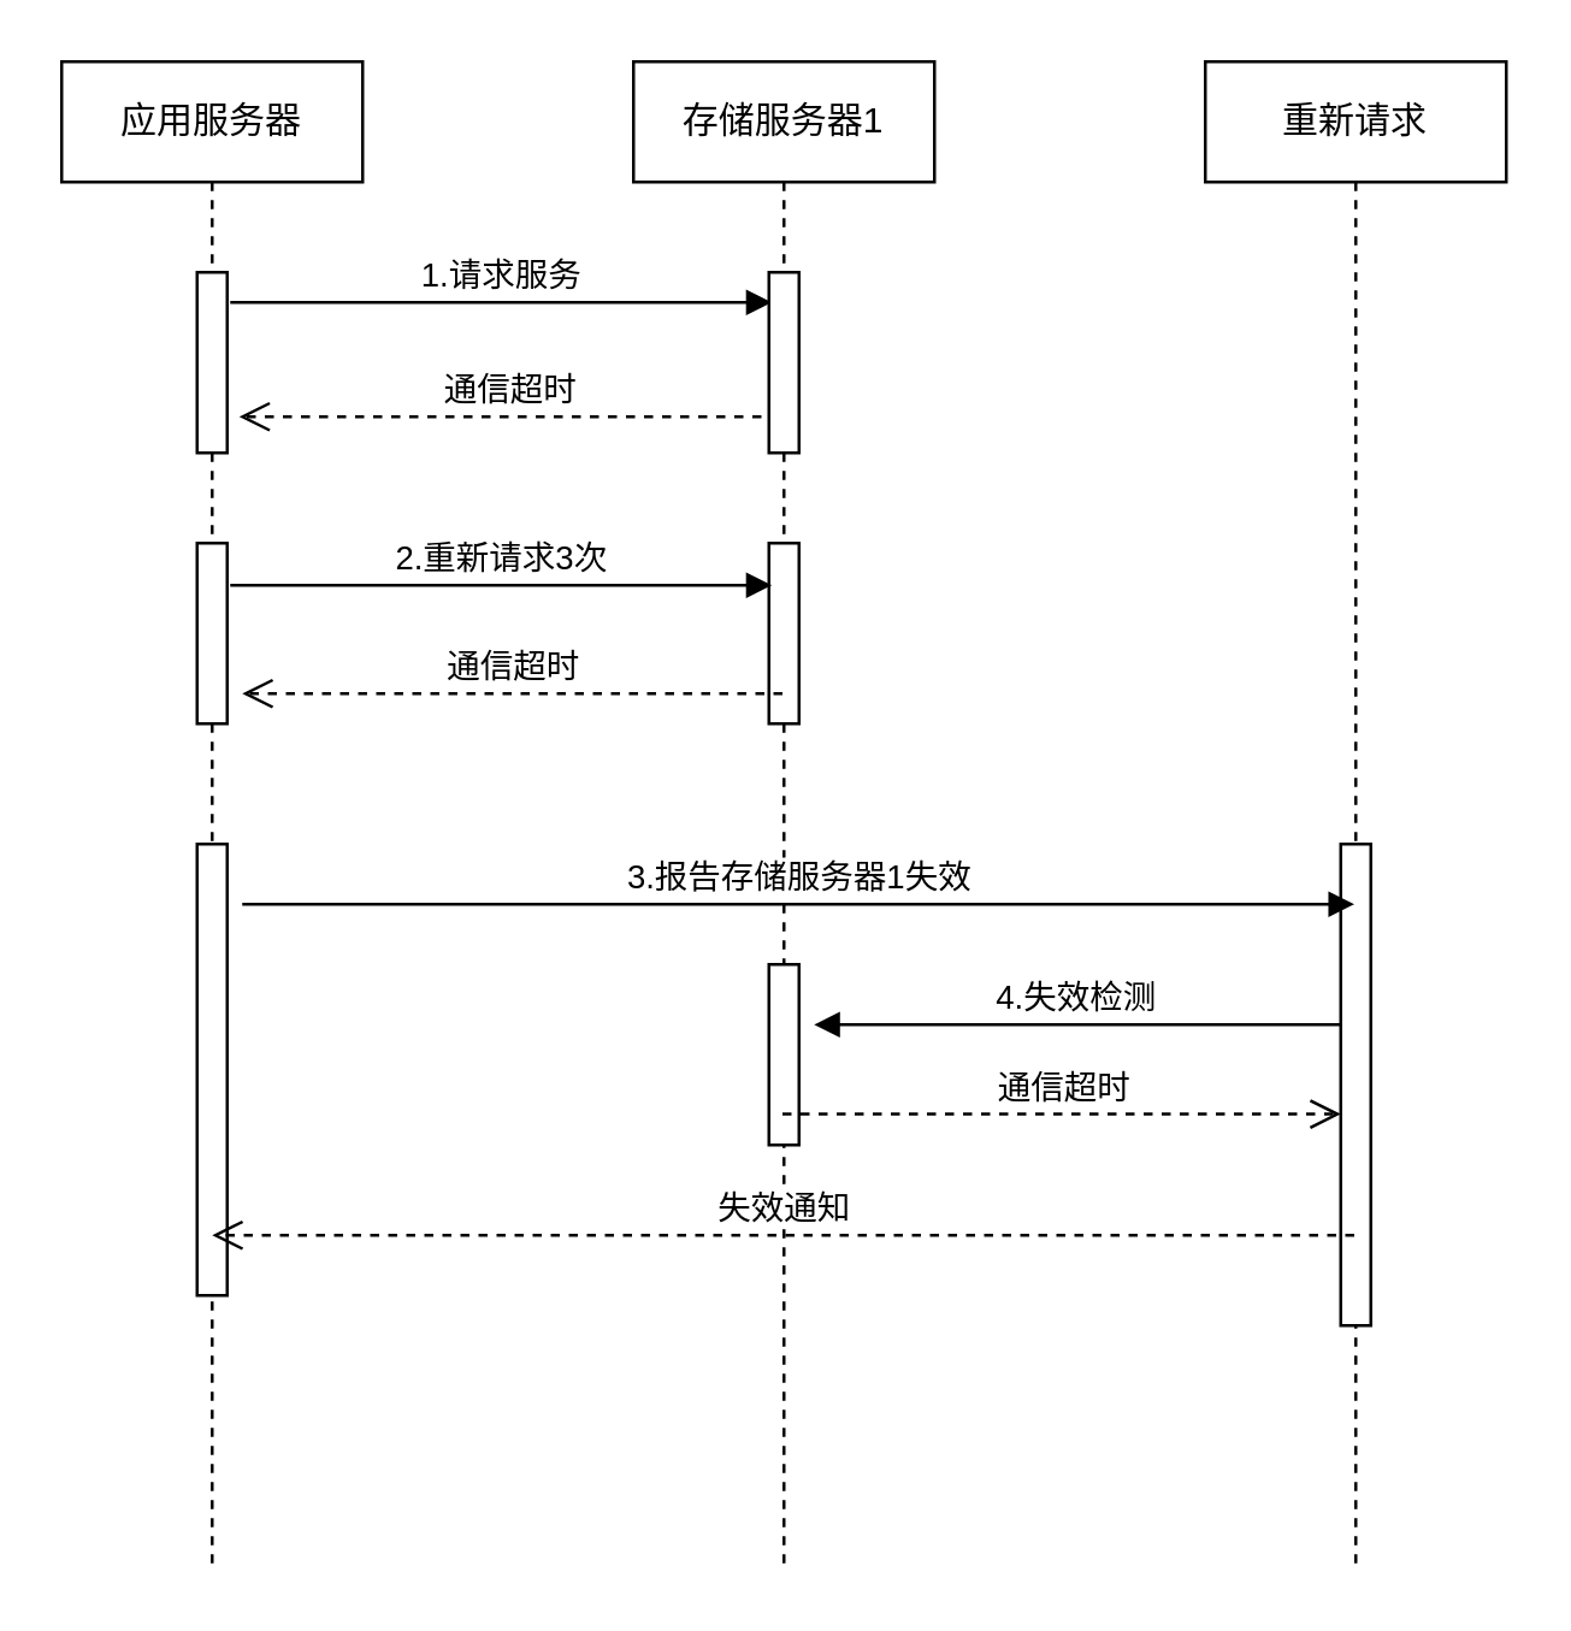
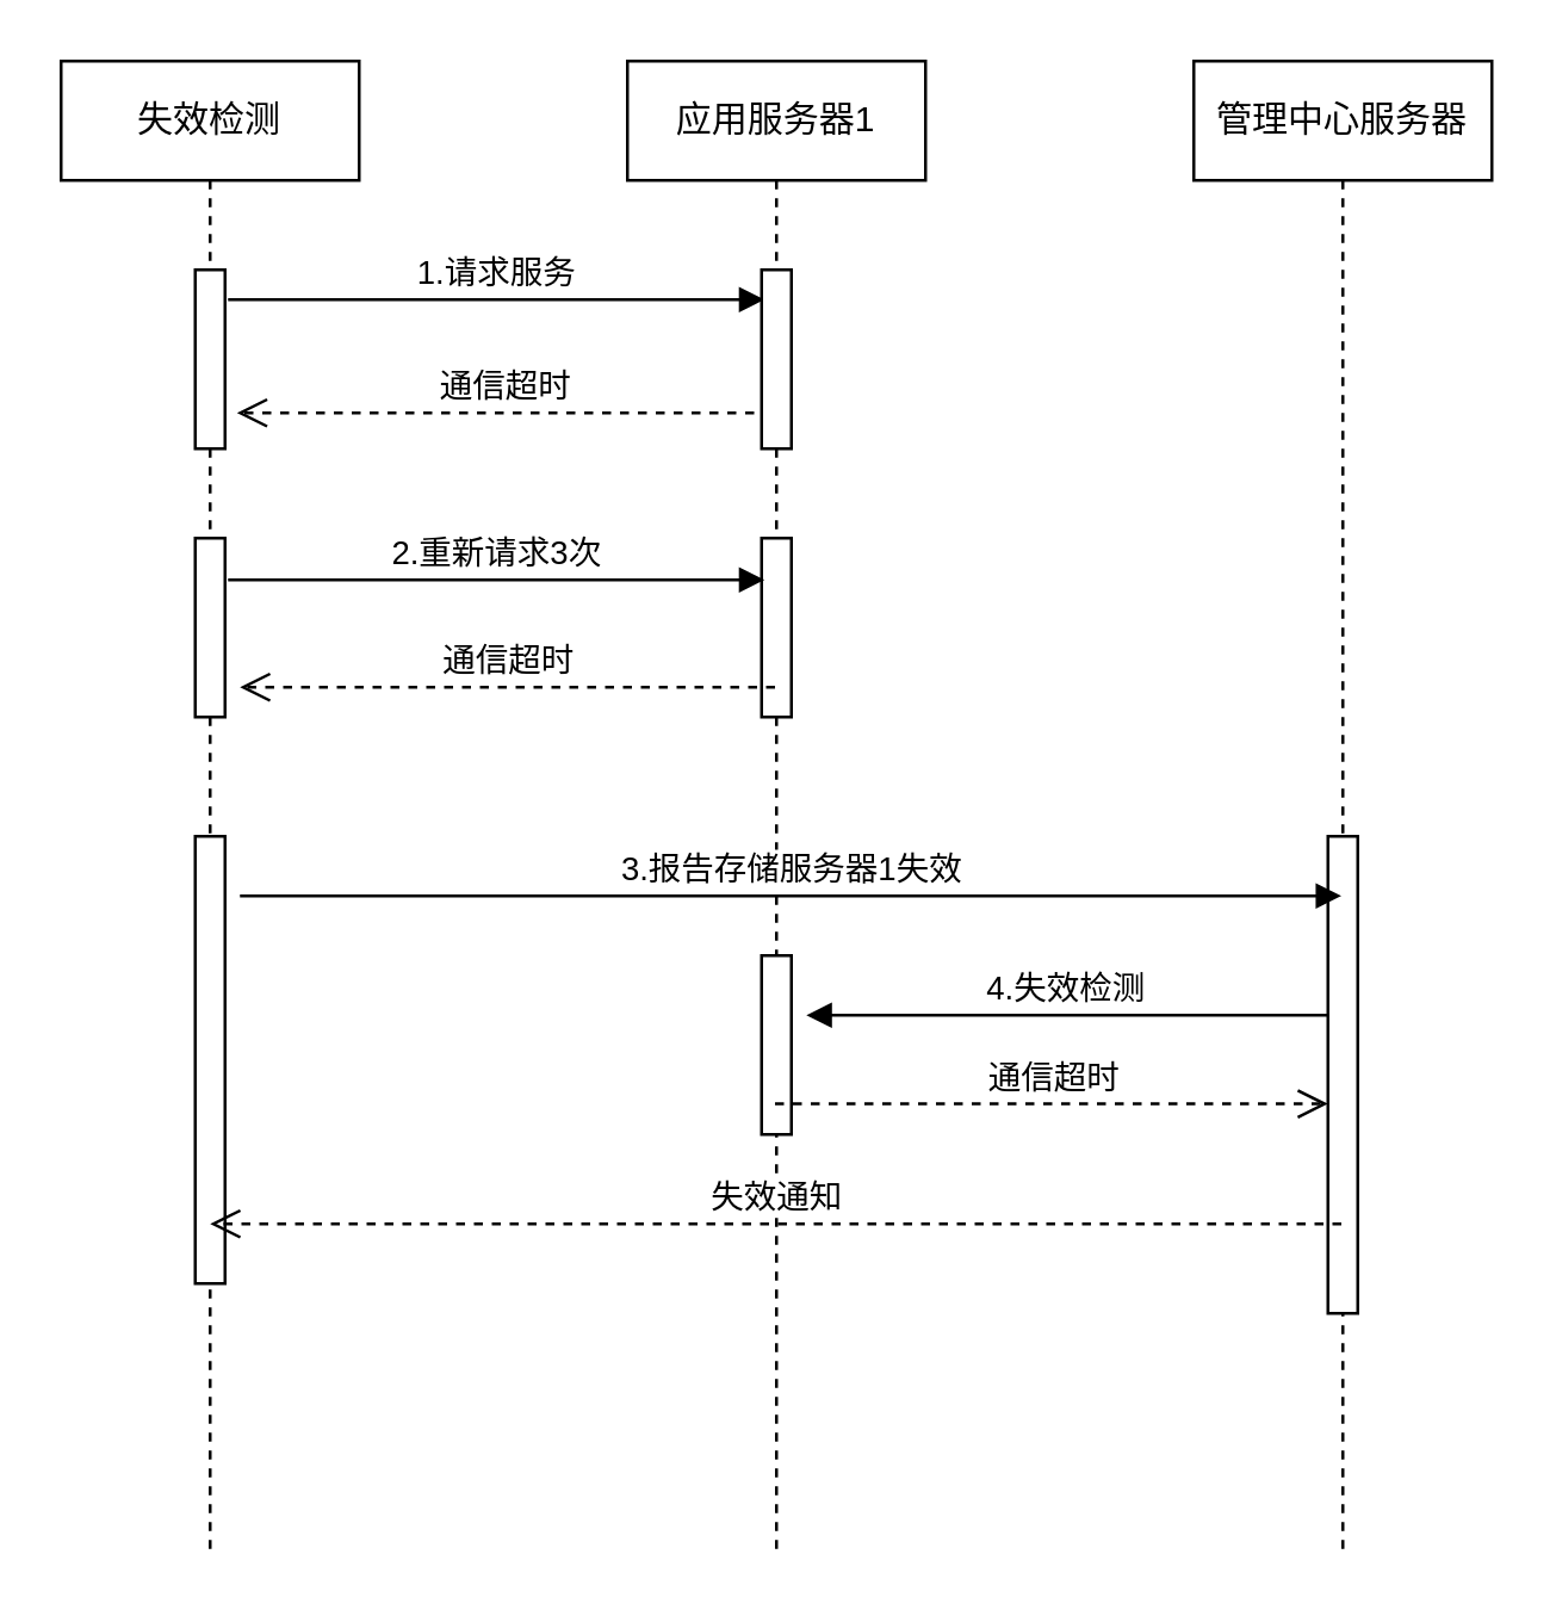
- <mxCell id="2" value="应用服务器" style="shape=umlLifeline;perimeter=lifelinePerimeter;whiteSpace=wrap;html=1;container=1;collapsible=0;recursiveResize=0;outlineConnect=0;" vertex="1" parent="1"><mxGeometry x="20" y="20" width="100" height="500" as="geometry" /></mxCell>
+ <mxCell id="2" value="失效检测" style="shape=umlLifeline;perimeter=lifelinePerimeter;whiteSpace=wrap;html=1;container=1;collapsible=0;recursiveResize=0;outlineConnect=0;" vertex="1" parent="1"><mxGeometry x="20" y="20" width="100" height="500" as="geometry" /></mxCell>
- <mxCell id="8" value="存储服务器1" style="shape=umlLifeline;perimeter=lifelinePerimeter;whiteSpace=wrap;html=1;container=1;collapsible=0;recursiveResize=0;outlineConnect=0;" vertex="1" parent="1"><mxGeometry x="210" y="20" width="100" height="500" as="geometry" /></mxCell>
+ <mxCell id="8" value="应用服务器1" style="shape=umlLifeline;perimeter=lifelinePerimeter;whiteSpace=wrap;html=1;container=1;collapsible=0;recursiveResize=0;outlineConnect=0;" vertex="1" parent="1"><mxGeometry x="210" y="20" width="100" height="500" as="geometry" /></mxCell>
- <mxCell id="11" value="重新请求" style="shape=umlLifeline;perimeter=lifelinePerimeter;whiteSpace=wrap;html=1;container=1;collapsible=0;recursiveResize=0;outlineConnect=0;" vertex="1" parent="1"><mxGeometry x="400" y="20" width="100" height="500" as="geometry" /></mxCell>
+ <mxCell id="11" value="管理中心服务器" style="shape=umlLifeline;perimeter=lifelinePerimeter;whiteSpace=wrap;html=1;container=1;collapsible=0;recursiveResize=0;outlineConnect=0;" vertex="1" parent="1"><mxGeometry x="400" y="20" width="100" height="500" as="geometry" /></mxCell>
